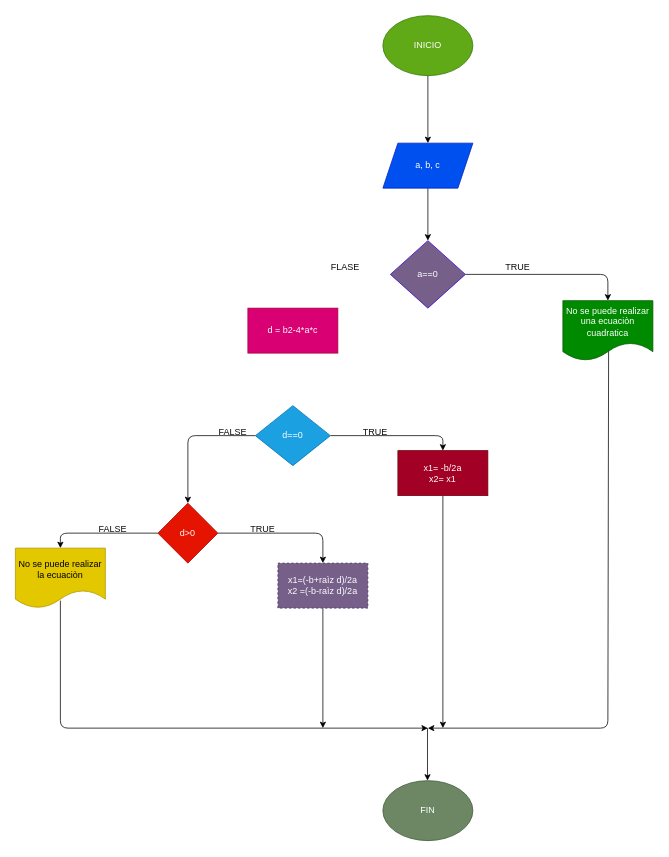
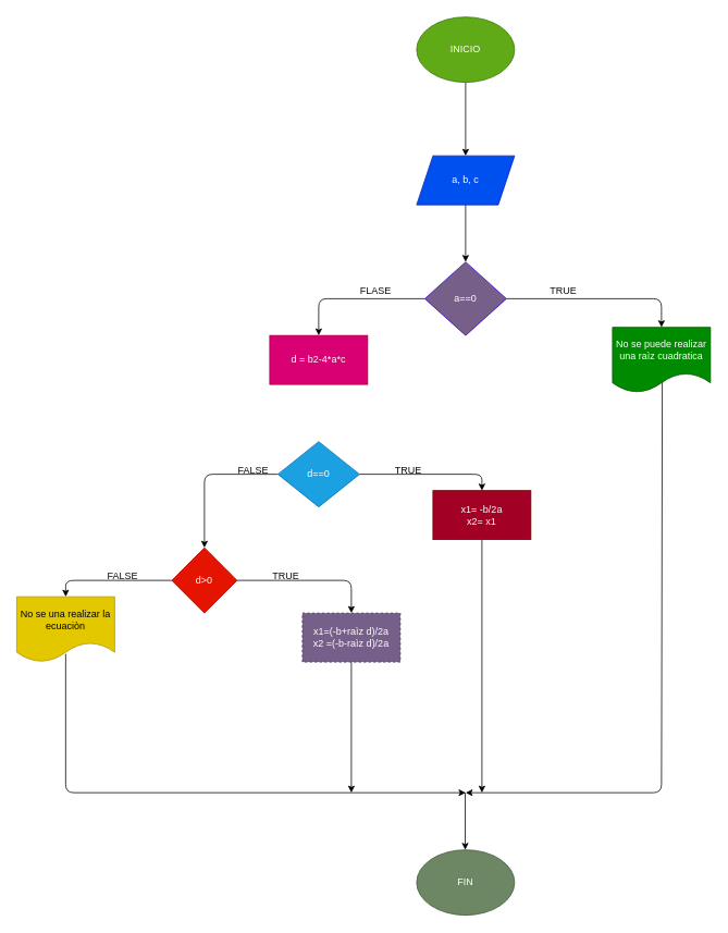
+ <mxCell id="7" value="" style="edgeStyle=none;html=1;fontColor=#0d0c0c;" edge="1" parent="1" source="8" target="11"><mxGeometry relative="1" as="geometry"><Array as="points"><mxPoint x="390" y="365" /></Array></mxGeometry></mxCell>
- <mxCell id="10" value="No se puede realizar una ecuaciòn cuadratica" style="shape=document;whiteSpace=wrap;html=1;boundedLbl=1;fillColor=#008a00;strokeColor=#005700;fontColor=#ffffff;" vertex="1" parent="1"><mxGeometry x="750" y="400" width="120" height="80" as="geometry" /></mxCell>
+ <mxCell id="10" value="No se puede realizar una raìz cuadratica" style="shape=document;whiteSpace=wrap;html=1;boundedLbl=1;fillColor=#008a00;strokeColor=#005700;fontColor=#ffffff;" vertex="1" parent="1"><mxGeometry x="750" y="400" width="120" height="80" as="geometry" /></mxCell>
- <mxCell id="23" value="No se puede realizar la ecuaciòn" style="shape=document;whiteSpace=wrap;html=1;boundedLbl=1;fillColor=#e3c800;strokeColor=#B09500;fontColor=#000000;" vertex="1" parent="1"><mxGeometry x="20" y="730" width="120" height="80" as="geometry" /></mxCell>
+ <mxCell id="23" value="No se una realizar la ecuaciòn" style="shape=document;whiteSpace=wrap;html=1;boundedLbl=1;fillColor=#e3c800;strokeColor=#B09500;fontColor=#000000;" vertex="1" parent="1"><mxGeometry x="20" y="730" width="120" height="80" as="geometry" /></mxCell>
